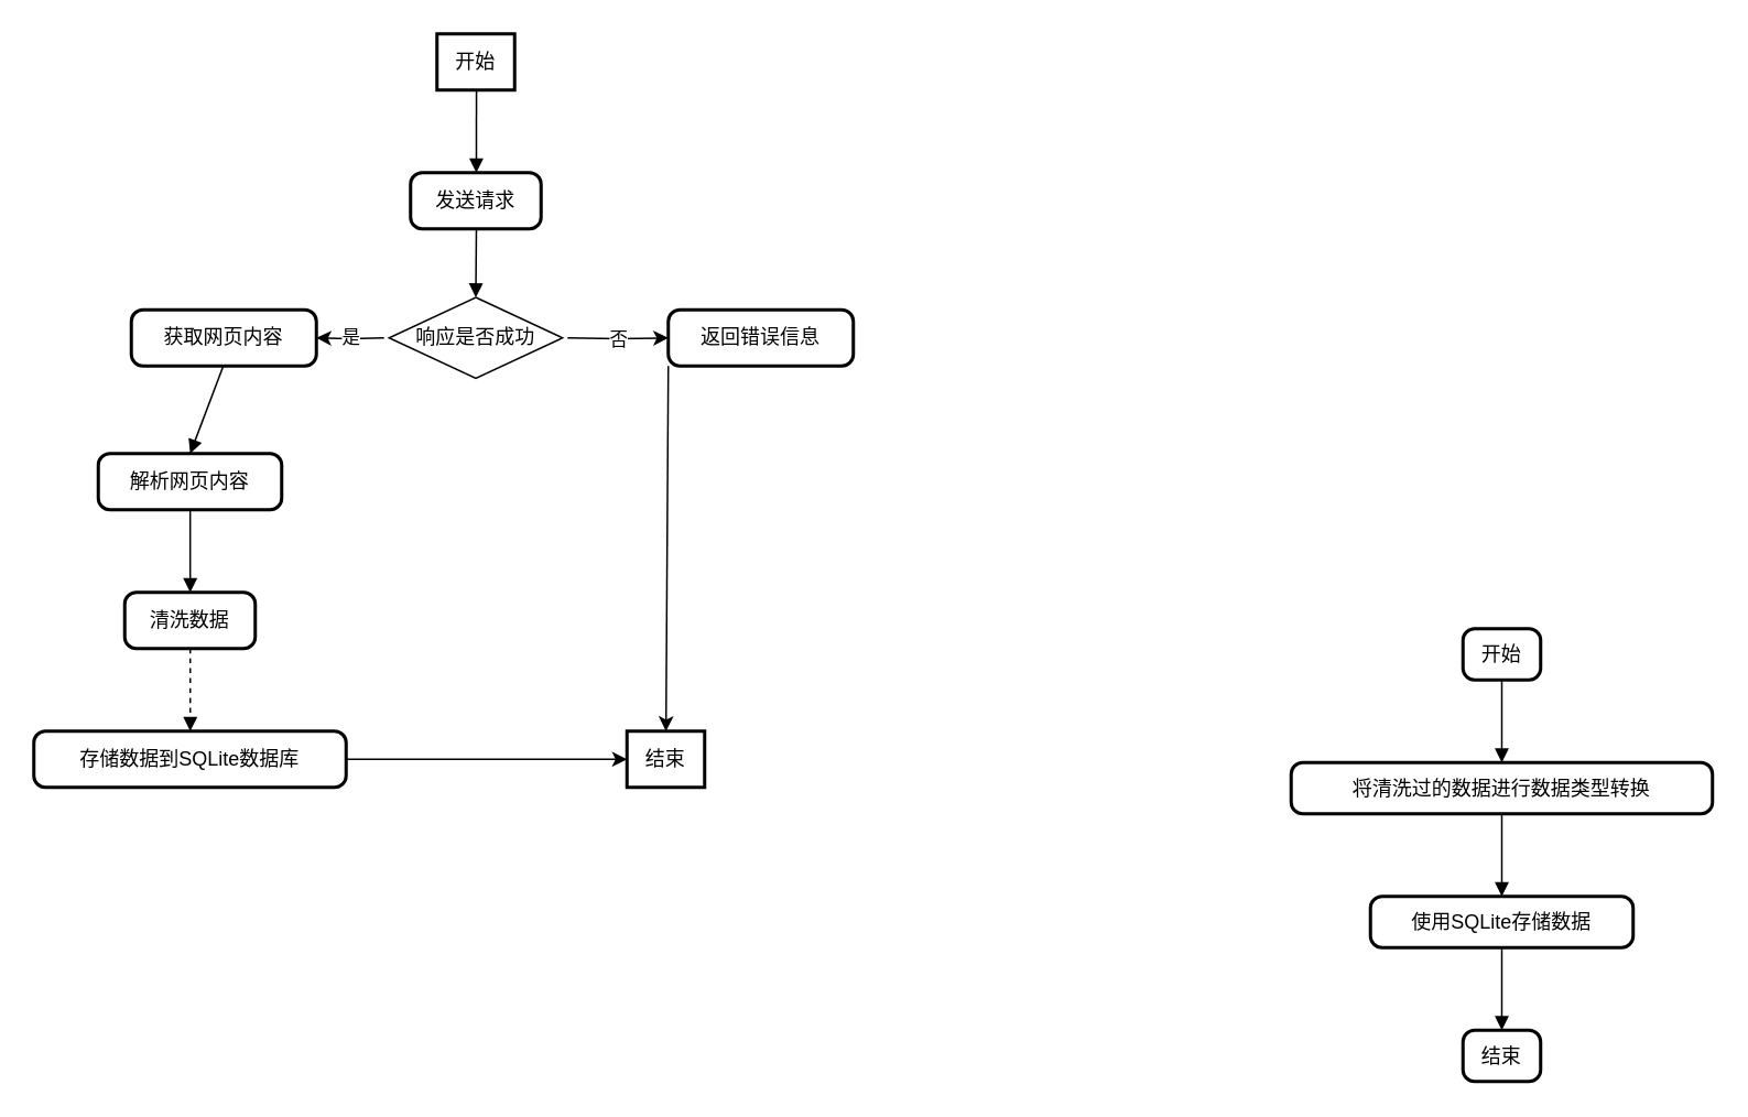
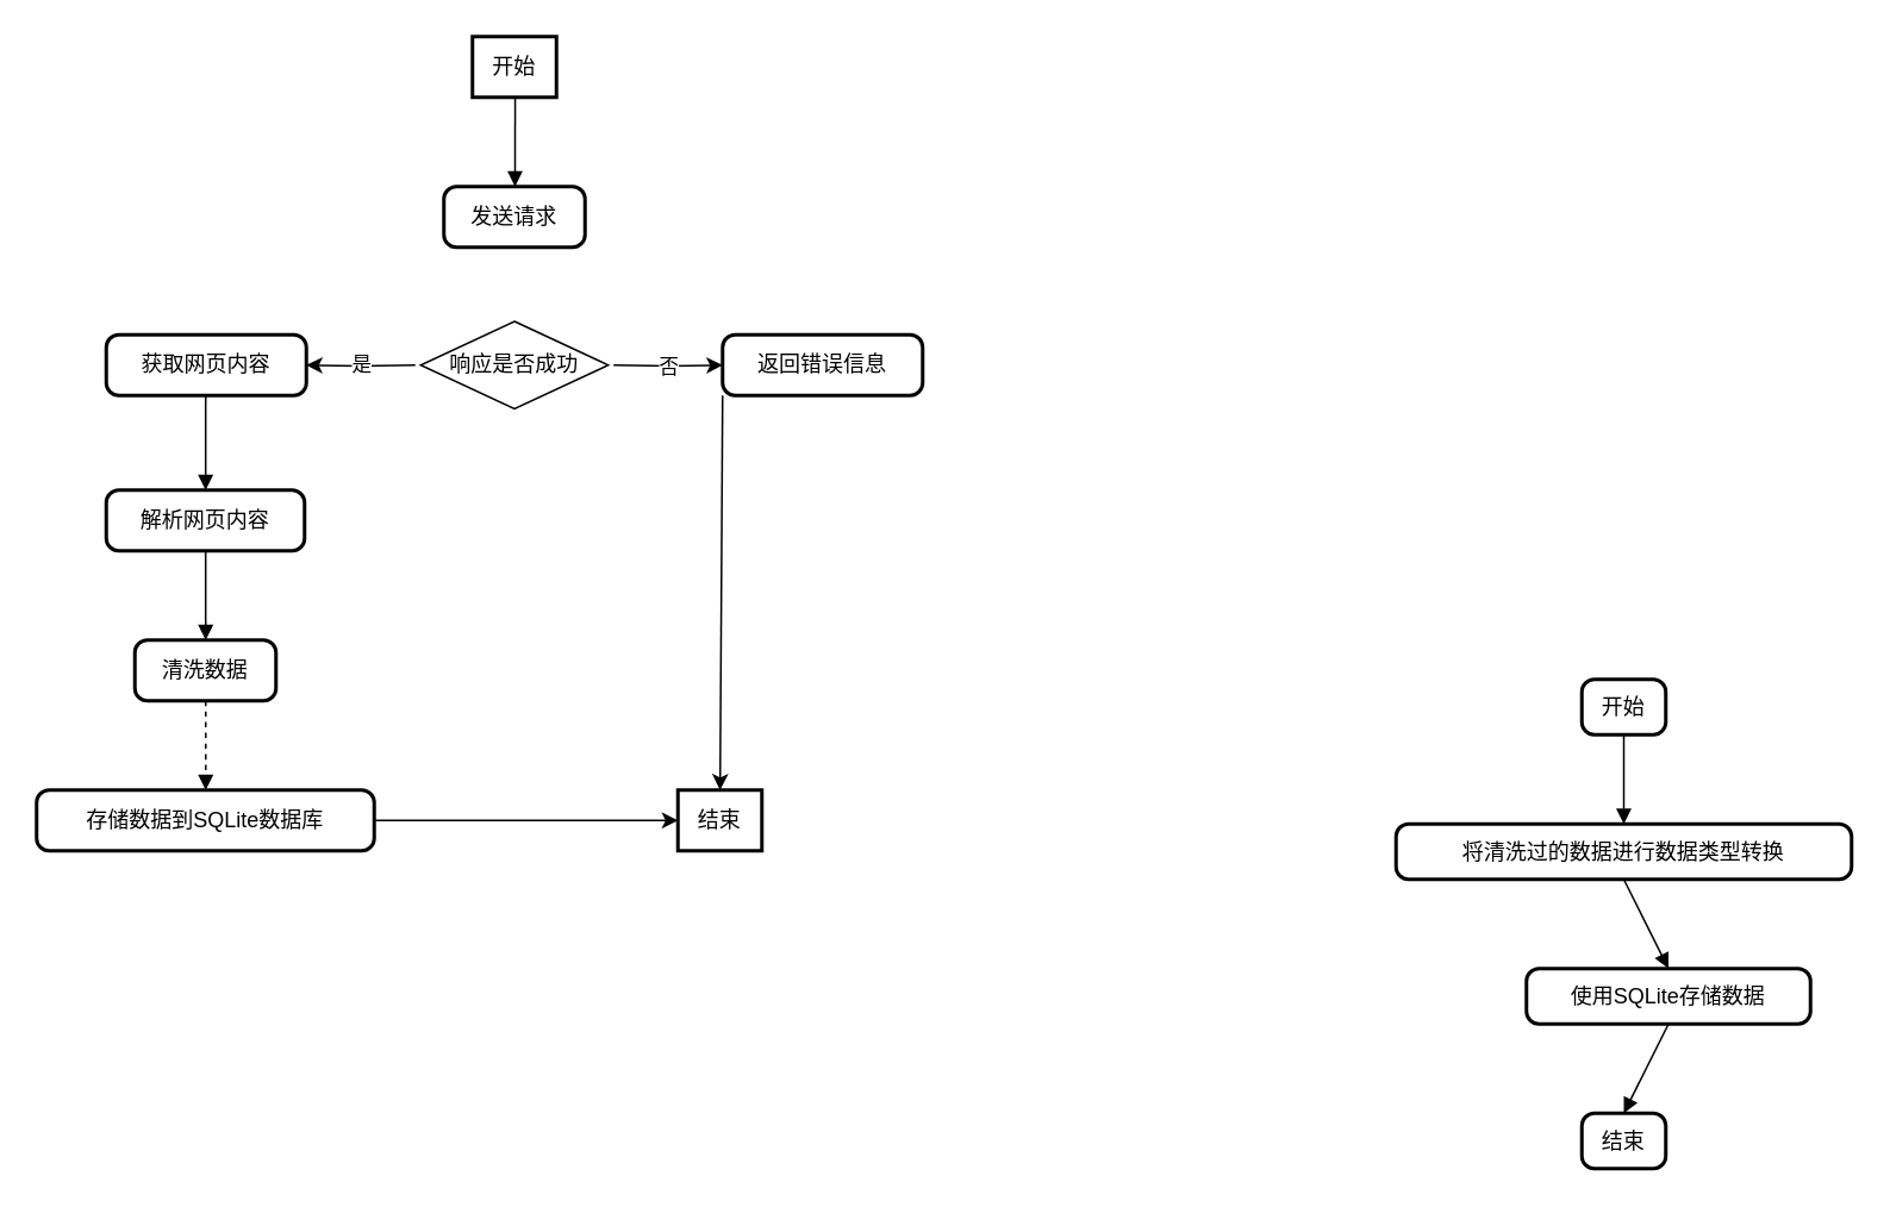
- <mxCell id="15" value="" style="curved=1;startArrow=none;endArrow=block;exitX=0.504;exitY=0.98;entryX=0.5;entryY=0;rounded=0;entryDx=0;entryDy=0;" parent="1" source="3" target="26" edge="1"><mxGeometry relative="1" as="geometry"><Array as="points" /><mxPoint x="287.861" y="187" as="targetPoint" /></mxGeometry></mxCell>
- <mxCell id="6" value="获取网页内容" style="rounded=1;absoluteArcSize=1;arcSize=14;whiteSpace=wrap;strokeWidth=2;" parent="1" vertex="1"><mxGeometry x="79" y="187" width="112" height="34" as="geometry" /></mxCell>
+ <mxCell id="6" value="获取网页内容" style="rounded=1;absoluteArcSize=1;arcSize=14;whiteSpace=wrap;strokeWidth=2;" parent="1" vertex="1"><mxGeometry x="59" y="187" width="112" height="34" as="geometry" /></mxCell>
- <mxCell id="21" value="使用SQLite存储数据" style="rounded=1;absoluteArcSize=1;arcSize=14;whiteSpace=wrap;strokeWidth=2;" vertex="1" parent="1"><mxGeometry x="829" y="542" width="159" height="31" as="geometry" /></mxCell>
+ <mxCell id="21" value="使用SQLite存储数据" style="rounded=1;absoluteArcSize=1;arcSize=14;whiteSpace=wrap;strokeWidth=2;" vertex="1" parent="1"><mxGeometry x="854" y="542" width="159" height="31" as="geometry" /></mxCell>
